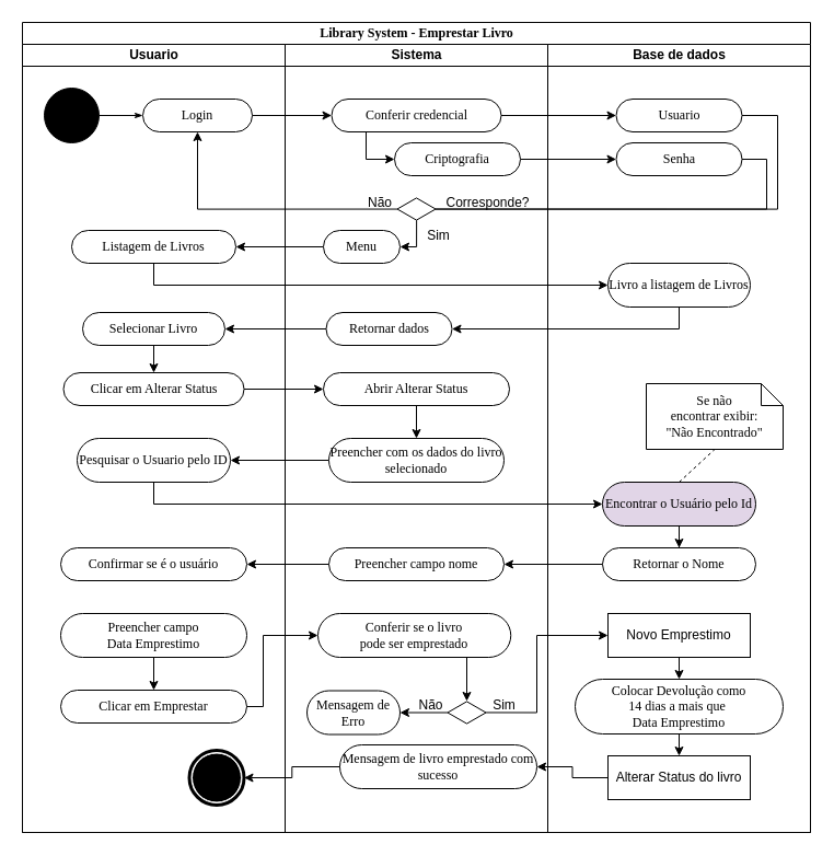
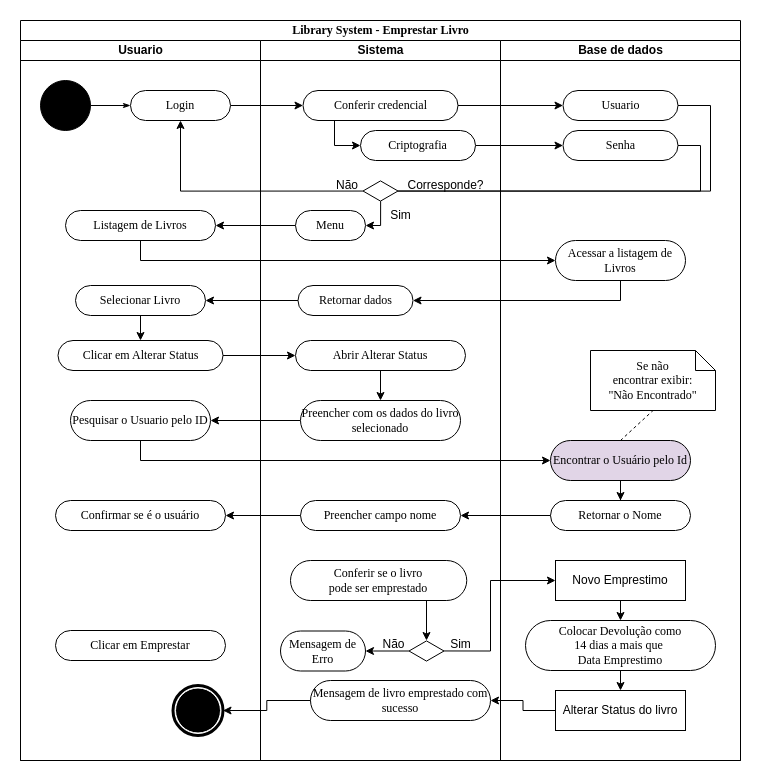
- <mxCell id="56" value="Livro a listagem de Livros" style="rounded=1;whiteSpace=wrap;html=1;shadow=0;comic=0;labelBackgroundColor=none;strokeWidth=1;fontFamily=Verdana;fontSize=12;align=center;arcSize=50;" parent="53" vertex="1"><mxGeometry x="55" y="200" width="130" height="40" as="geometry" /></mxCell>
+ <mxCell id="56" value="Acessar a listagem de Livros" style="rounded=1;whiteSpace=wrap;html=1;shadow=0;comic=0;labelBackgroundColor=none;strokeWidth=1;fontFamily=Verdana;fontSize=12;align=center;arcSize=50;" parent="53" vertex="1"><mxGeometry x="55" y="200" width="130" height="40" as="geometry" /></mxCell>
- <mxCell id="21" value="Preencher campo&lt;div&gt;Data Emprestimo&lt;/div&gt;" style="rounded=1;whiteSpace=wrap;html=1;shadow=0;comic=0;labelBackgroundColor=none;strokeWidth=1;fontFamily=Verdana;fontSize=12;align=center;arcSize=50;" vertex="1" parent="10"><mxGeometry x="35" y="520" width="170" height="40" as="geometry" /></mxCell>
- <mxCell id="69" style="edgeStyle=orthogonalEdgeStyle;rounded=0;orthogonalLoop=1;jettySize=auto;html=1;exitX=1;exitY=0.5;exitDx=0;exitDy=0;entryX=0;entryY=0.5;entryDx=0;entryDy=0;" edge="1" parent="2" source="22" target="46"><mxGeometry relative="1" as="geometry"><Array as="points"><mxPoint x="220" y="625" /><mxPoint x="220" y="560" /></Array></mxGeometry></mxCell>
- <mxCell id="20" value="" style="edgeStyle=orthogonalEdgeStyle;rounded=0;orthogonalLoop=1;jettySize=auto;html=1;" edge="1" parent="10" source="21" target="22"><mxGeometry relative="1" as="geometry" /></mxCell>
